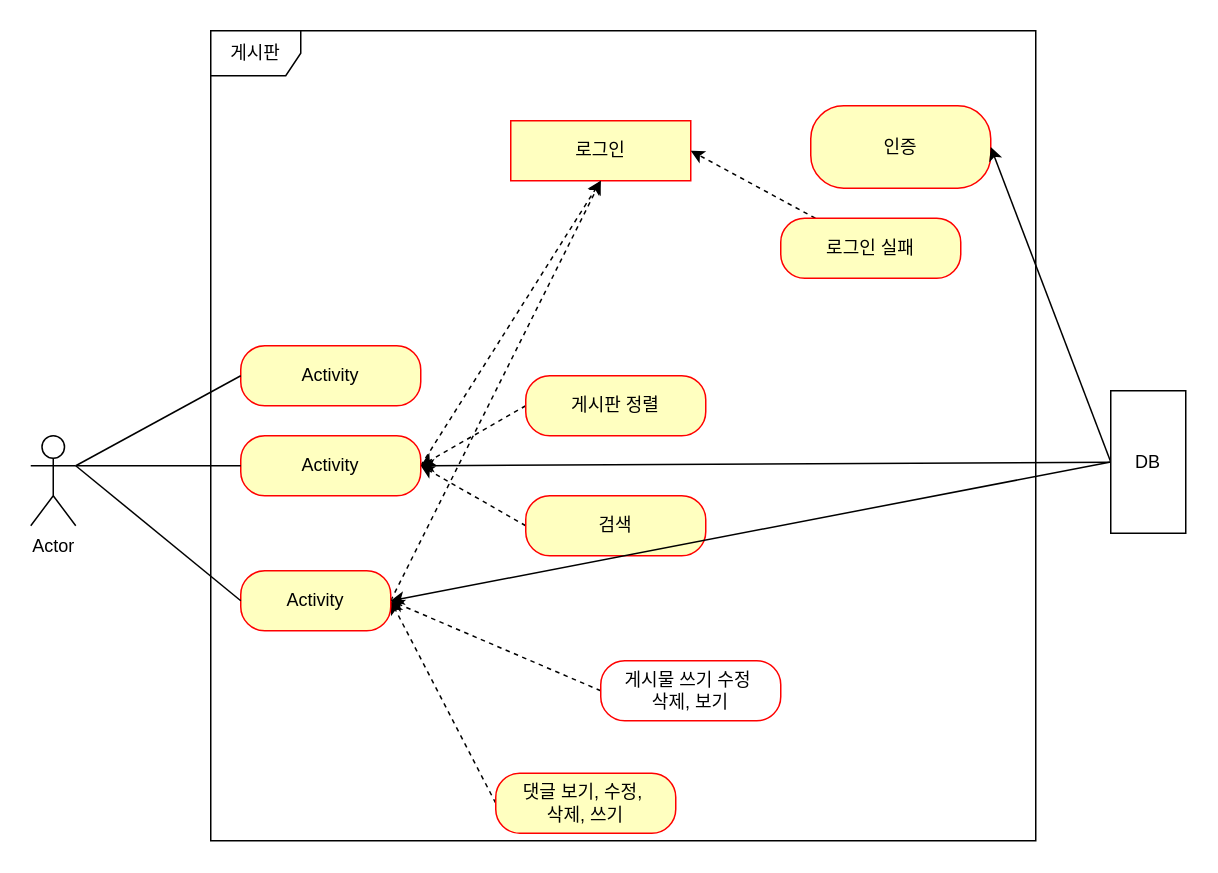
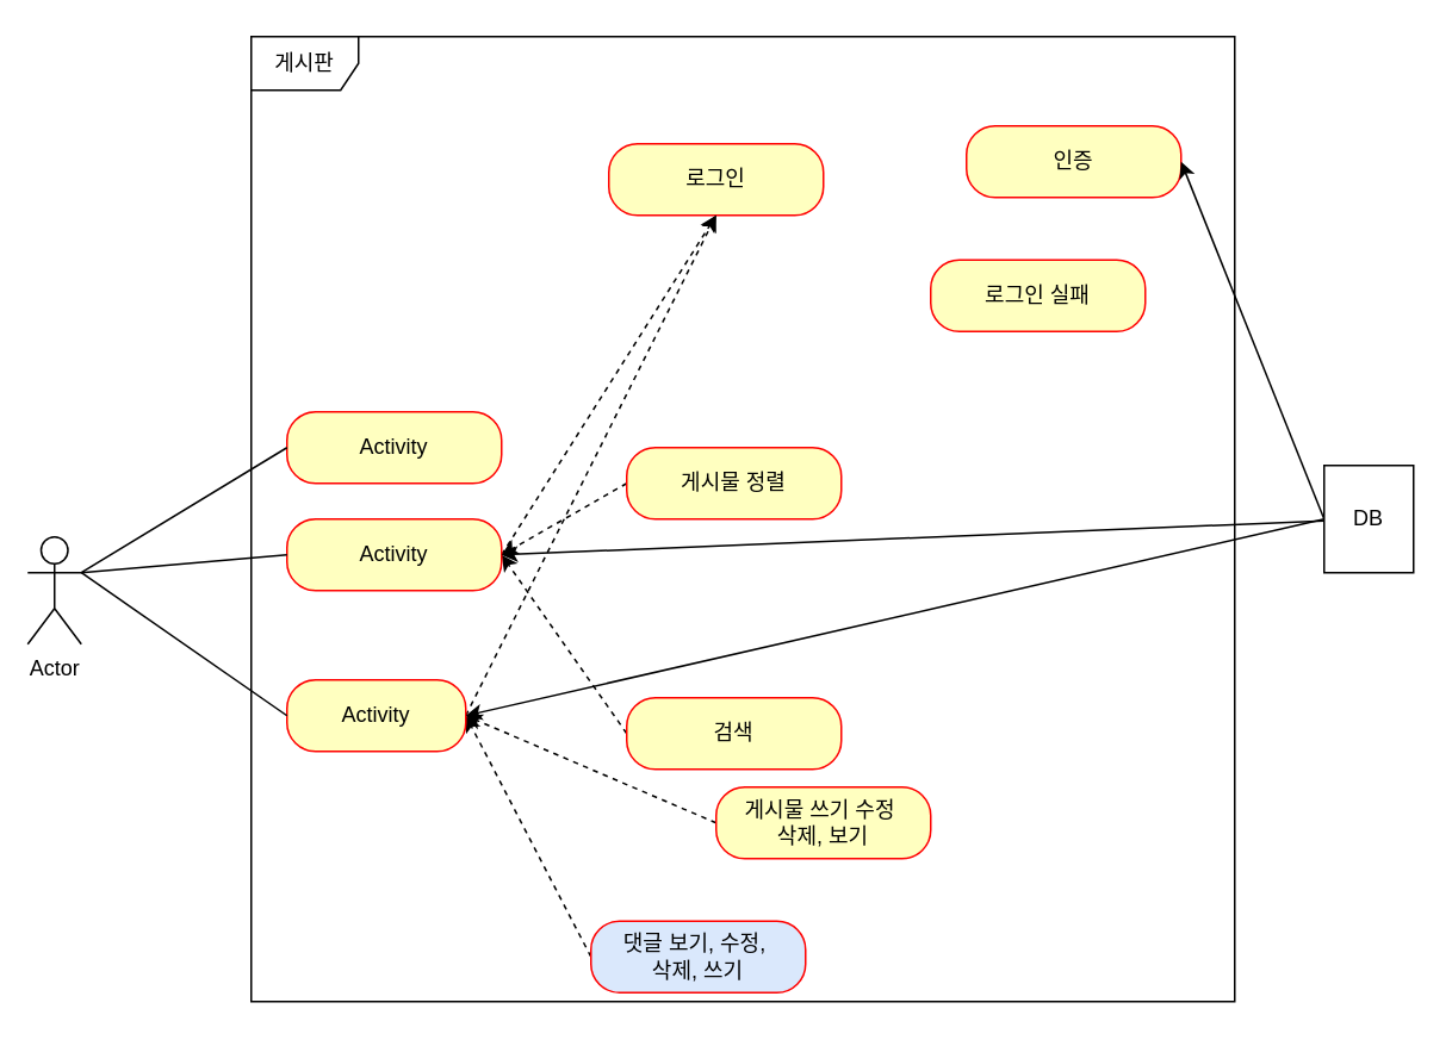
- <mxCell id="7" value="인증" style="rounded=1;whiteSpace=wrap;html=1;arcSize=40;fontColor=#000000;fillColor=#ffffc0;strokeColor=#ff0000;" vertex="1" parent="1"><mxGeometry x="540" y="70" width="120" height="55" as="geometry" /></mxCell>
+ <mxCell id="7" value="인증" style="rounded=1;whiteSpace=wrap;html=1;arcSize=40;fontColor=#000000;fillColor=#ffffc0;strokeColor=#ff0000;" vertex="1" parent="1"><mxGeometry x="540" y="70" width="120" height="40" as="geometry" /></mxCell>
- <mxCell id="4" value="로그인" style="whiteSpace=wrap;html=1;arcSize=40;fontColor=#000000;fillColor=#ffffc0;strokeColor=#ff0000;rounded=0;" vertex="1" parent="1"><mxGeometry x="340" y="80" width="120" height="40" as="geometry" /></mxCell>
+ <mxCell id="4" value="로그인" style="rounded=1;whiteSpace=wrap;html=1;arcSize=40;fontColor=#000000;fillColor=#ffffc0;strokeColor=#ff0000;" vertex="1" parent="1"><mxGeometry x="340" y="80" width="120" height="40" as="geometry" /></mxCell>
- <mxCell id="8" style="rounded=0;orthogonalLoop=1;jettySize=auto;html=1;endArrow=classic;endFill=1;entryX=1;entryY=0.5;entryDx=0;entryDy=0;dashed=1;" edge="1" parent="1" source="9" target="4"><mxGeometry relative="1" as="geometry"><mxPoint x="300" y="120" as="targetPoint" /></mxGeometry></mxCell>
- <mxCell id="13" value="게시판 정렬" style="rounded=1;whiteSpace=wrap;html=1;arcSize=40;fontColor=#000000;fillColor=#ffffc0;strokeColor=#ff0000;" vertex="1" parent="1"><mxGeometry x="350" y="250" width="120" height="40" as="geometry" /></mxCell>
+ <mxCell id="13" value="게시물 정렬" style="rounded=1;whiteSpace=wrap;html=1;arcSize=40;fontColor=#000000;fillColor=#ffffc0;strokeColor=#ff0000;" vertex="1" parent="1"><mxGeometry x="350" y="250" width="120" height="40" as="geometry" /></mxCell>
- <mxCell id="27" value="DB" style="rounded=0;whiteSpace=wrap;html=1;" vertex="1" parent="1"><mxGeometry x="740" y="260" width="50" height="95" as="geometry" /></mxCell>
+ <mxCell id="27" value="DB" style="rounded=0;whiteSpace=wrap;html=1;" vertex="1" parent="1"><mxGeometry x="740" y="260" width="50" height="60" as="geometry" /></mxCell>
- <mxCell id="2" value="Actor" style="shape=umlActor;verticalLabelPosition=bottom;verticalAlign=top;html=1;outlineConnect=0;" parent="1" vertex="1"><mxGeometry x="20" y="290" width="30" height="60" as="geometry" /></mxCell>
+ <mxCell id="2" value="Actor" style="shape=umlActor;verticalLabelPosition=bottom;verticalAlign=top;html=1;outlineConnect=0;" parent="1" vertex="1"><mxGeometry x="15" y="300" width="30" height="60" as="geometry" /></mxCell>
- <mxCell id="15" value="검색" style="rounded=1;whiteSpace=wrap;html=1;arcSize=40;fontColor=#000000;fillColor=#ffffc0;strokeColor=#ff0000;" vertex="1" parent="1"><mxGeometry x="350" y="330" width="120" height="40" as="geometry" /></mxCell>
+ <mxCell id="15" value="검색" style="rounded=1;whiteSpace=wrap;html=1;arcSize=40;fontColor=#000000;fillColor=#ffffc0;strokeColor=#ff0000;" vertex="1" parent="1"><mxGeometry x="350" y="390" width="120" height="40" as="geometry" /></mxCell>
- <mxCell id="6" value="게시물 쓰기 수정&amp;nbsp;&lt;br&gt;삭제, 보기" style="rounded=1;whiteSpace=wrap;html=1;arcSize=40;fontColor=#000000;fillColor=#ffffff;strokeColor=#ff0000;" vertex="1" parent="1"><mxGeometry x="400" y="440" width="120" height="40" as="geometry" /></mxCell>
+ <mxCell id="6" value="게시물 쓰기 수정&amp;nbsp;&lt;br&gt;삭제, 보기" style="rounded=1;whiteSpace=wrap;html=1;arcSize=40;fontColor=#000000;fillColor=#ffffc0;strokeColor=#ff0000;" vertex="1" parent="1"><mxGeometry x="400" y="440" width="120" height="40" as="geometry" /></mxCell>
- <mxCell id="11" value="댓글 보기, 수정,&amp;nbsp;&lt;div&gt;삭제, 쓰기&lt;/div&gt;" style="rounded=1;whiteSpace=wrap;html=1;arcSize=40;fontColor=#000000;fillColor=#ffffc0;strokeColor=#ff0000;" vertex="1" parent="1"><mxGeometry x="330" y="515" width="120" height="40" as="geometry" /></mxCell>
+ <mxCell id="11" value="댓글 보기, 수정,&amp;nbsp;&lt;div&gt;삭제, 쓰기&lt;/div&gt;" style="rounded=1;whiteSpace=wrap;html=1;arcSize=40;fontColor=#000000;fillColor=#dae8fc;strokeColor=#ff0000;" vertex="1" parent="1"><mxGeometry x="330" y="515" width="120" height="40" as="geometry" /></mxCell>
